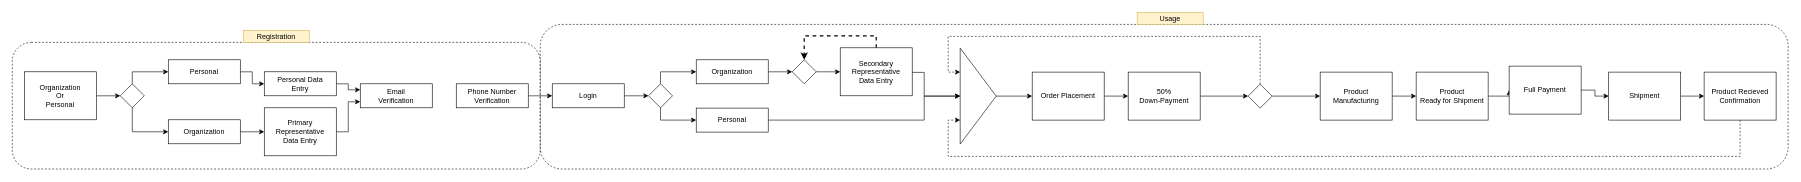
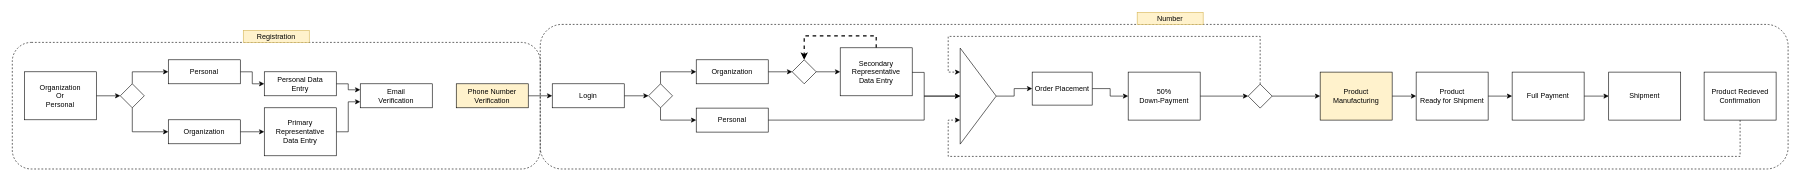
- <mxCell id="54" value="Usage" style="rounded=0;whiteSpace=wrap;html=1;fillColor=#fff2cc;strokeColor=#d6b656;" vertex="1" parent="1"><mxGeometry x="1895" width="110" height="20" as="geometry" y="20" /></mxCell>
+ <mxCell id="54" value="Number" style="rounded=0;whiteSpace=wrap;html=1;fillColor=#fff2cc;strokeColor=#d6b656;" vertex="1" parent="1"><mxGeometry x="1895" width="110" height="20" as="geometry" y="20" /></mxCell>
- <mxCell id="25" value="Full Payment" style="rounded=0;whiteSpace=wrap;html=1;fillColor=#ffffff;align=center;" parent="1" vertex="1"><mxGeometry x="2515" y="109.5" width="120" height="80" as="geometry" /></mxCell>
+ <mxCell id="25" value="Full Payment" style="rounded=0;whiteSpace=wrap;html=1;fillColor=#ffffff;align=center;" parent="1" vertex="1"><mxGeometry x="2520" y="119.5" width="120" height="80" as="geometry" /></mxCell>
- <mxCell id="42" value="Phone Number&lt;br&gt;Verification" style="rounded=0;whiteSpace=wrap;html=1;fillColor=#ffffff;align=center;" parent="1" vertex="1"><mxGeometry x="760" y="139" width="120" height="40" as="geometry" /></mxCell>
+ <mxCell id="42" value="Phone Number&lt;br&gt;Verification" style="rounded=0;whiteSpace=wrap;html=1;fillColor=#fff2cc;align=center;" parent="1" vertex="1"><mxGeometry x="760" y="139" width="120" height="40" as="geometry" /></mxCell>
- <mxCell id="17" value="Order Placement" style="rounded=0;whiteSpace=wrap;html=1;fillColor=#ffffff;align=center;" parent="1" vertex="1"><mxGeometry x="1720" y="119.5" width="120" height="80" as="geometry" /></mxCell>
+ <mxCell id="17" value="Order Placement" style="rounded=0;whiteSpace=wrap;html=1;fillColor=#ffffff;align=center;" parent="1" vertex="1"><mxGeometry x="1720" y="119.5" width="100" height="55" as="geometry" /></mxCell>
- <mxCell id="21" value="Product&lt;br&gt;Manufacturing" style="rounded=0;whiteSpace=wrap;html=1;fillColor=#ffffff;align=center;" parent="1" vertex="1"><mxGeometry x="2200" y="119.5" width="120" height="80" as="geometry" /></mxCell>
+ <mxCell id="21" value="Product&lt;br&gt;Manufacturing" style="rounded=0;whiteSpace=wrap;html=1;fillColor=#fff2cc;align=center;" parent="1" vertex="1"><mxGeometry x="2200" y="119.5" width="120" height="80" as="geometry" /></mxCell>
- <mxCell id="31" style="edgeStyle=orthogonalEdgeStyle;rounded=0;orthogonalLoop=1;jettySize=auto;html=1;exitX=1;exitY=0.5;exitDx=0;exitDy=0;entryX=0;entryY=0.5;entryDx=0;entryDy=0;startArrow=none;startFill=0;endArrow=classic;endFill=1;strokeWidth=1;" parent="1" source="32" target="39" edge="1"><mxGeometry relative="1" as="geometry" /></mxCell>
